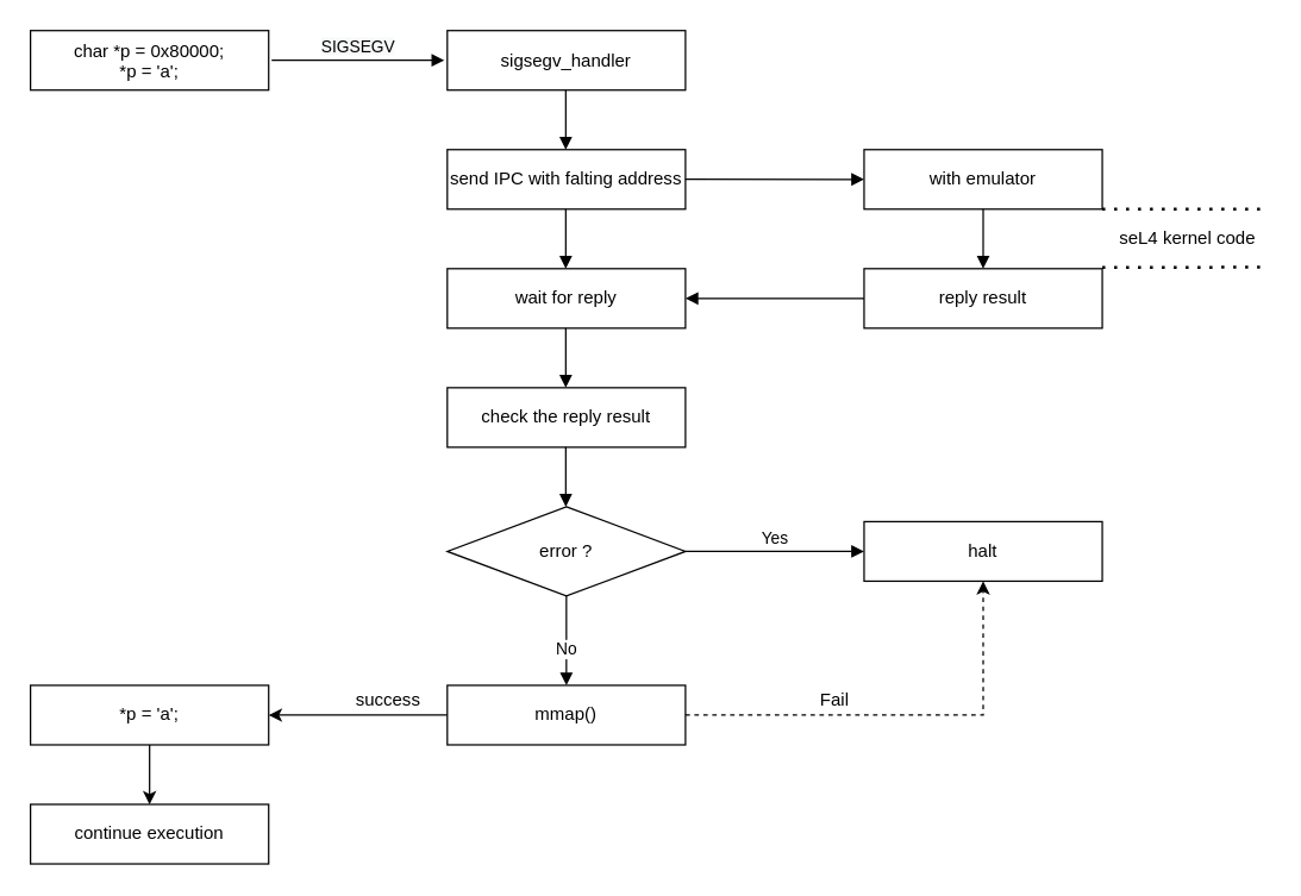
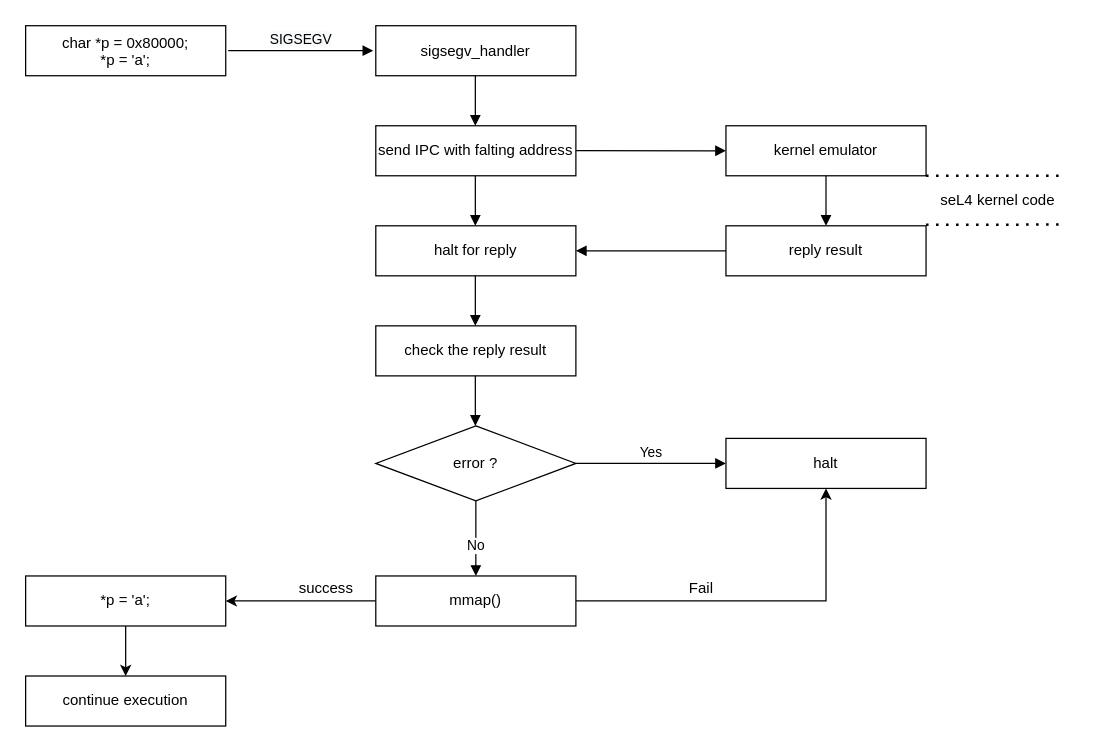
- <mxCell id="14" value="with emulator" style="rounded=0;whiteSpace=wrap;html=1;" parent="1" vertex="1"><mxGeometry x="580" y="100" width="160" height="40" as="geometry" /></mxCell>
+ <mxCell id="14" value="kernel emulator" style="rounded=0;whiteSpace=wrap;html=1;" parent="1" vertex="1"><mxGeometry x="580" y="100" width="160" height="40" as="geometry" /></mxCell>
- <mxCell id="6" value="wait for reply" style="rounded=0;whiteSpace=wrap;html=1;" parent="1" vertex="1"><mxGeometry x="300" y="180" width="160" height="40" as="geometry" /></mxCell>
+ <mxCell id="6" value="halt for reply" style="rounded=0;whiteSpace=wrap;html=1;" parent="1" vertex="1"><mxGeometry x="300" y="180" width="160" height="40" as="geometry" /></mxCell>
- <mxCell id="7" style="edgeStyle=orthogonalEdgeStyle;rounded=0;orthogonalLoop=1;jettySize=auto;html=1;entryX=0.5;entryY=1;entryDx=0;entryDy=0;dashed=1;" parent="1" source="9" target="25" edge="1"><mxGeometry relative="1" as="geometry"><mxPoint x="540" y="370" as="targetPoint" /></mxGeometry></mxCell>
+ <mxCell id="7" style="edgeStyle=orthogonalEdgeStyle;rounded=0;orthogonalLoop=1;jettySize=auto;html=1;entryX=0.5;entryY=1;entryDx=0;entryDy=0;" parent="1" source="9" target="25" edge="1"><mxGeometry relative="1" as="geometry"><mxPoint x="540" y="370" as="targetPoint" /></mxGeometry></mxCell>
